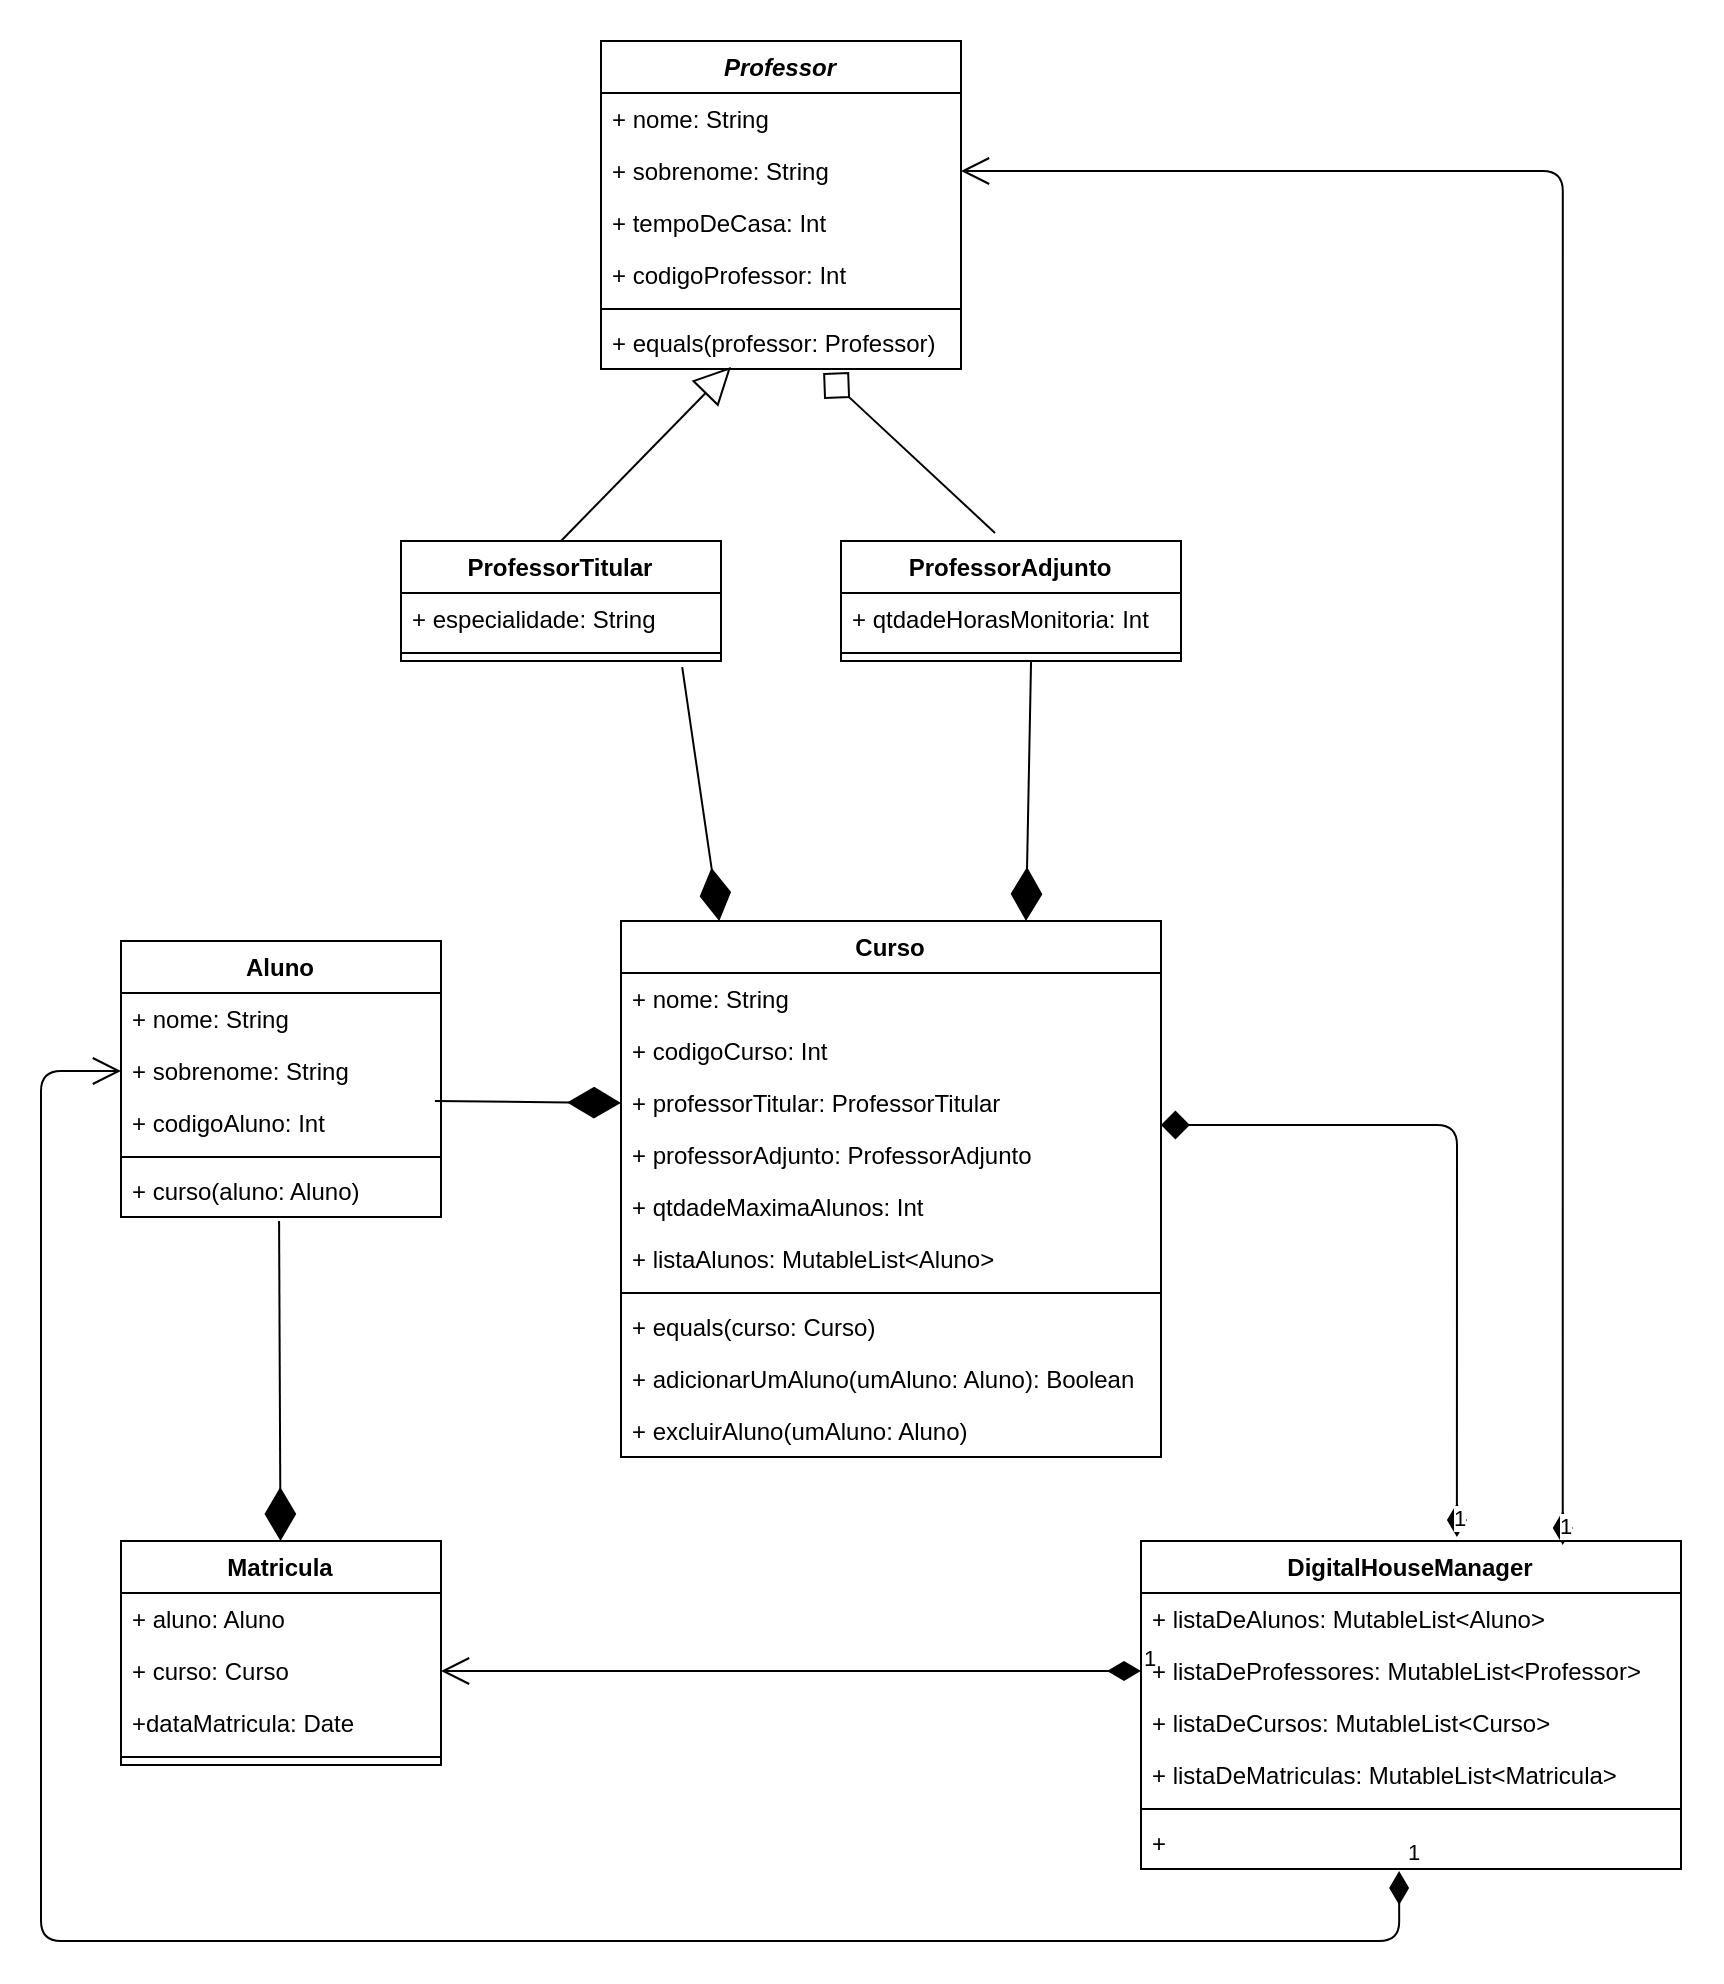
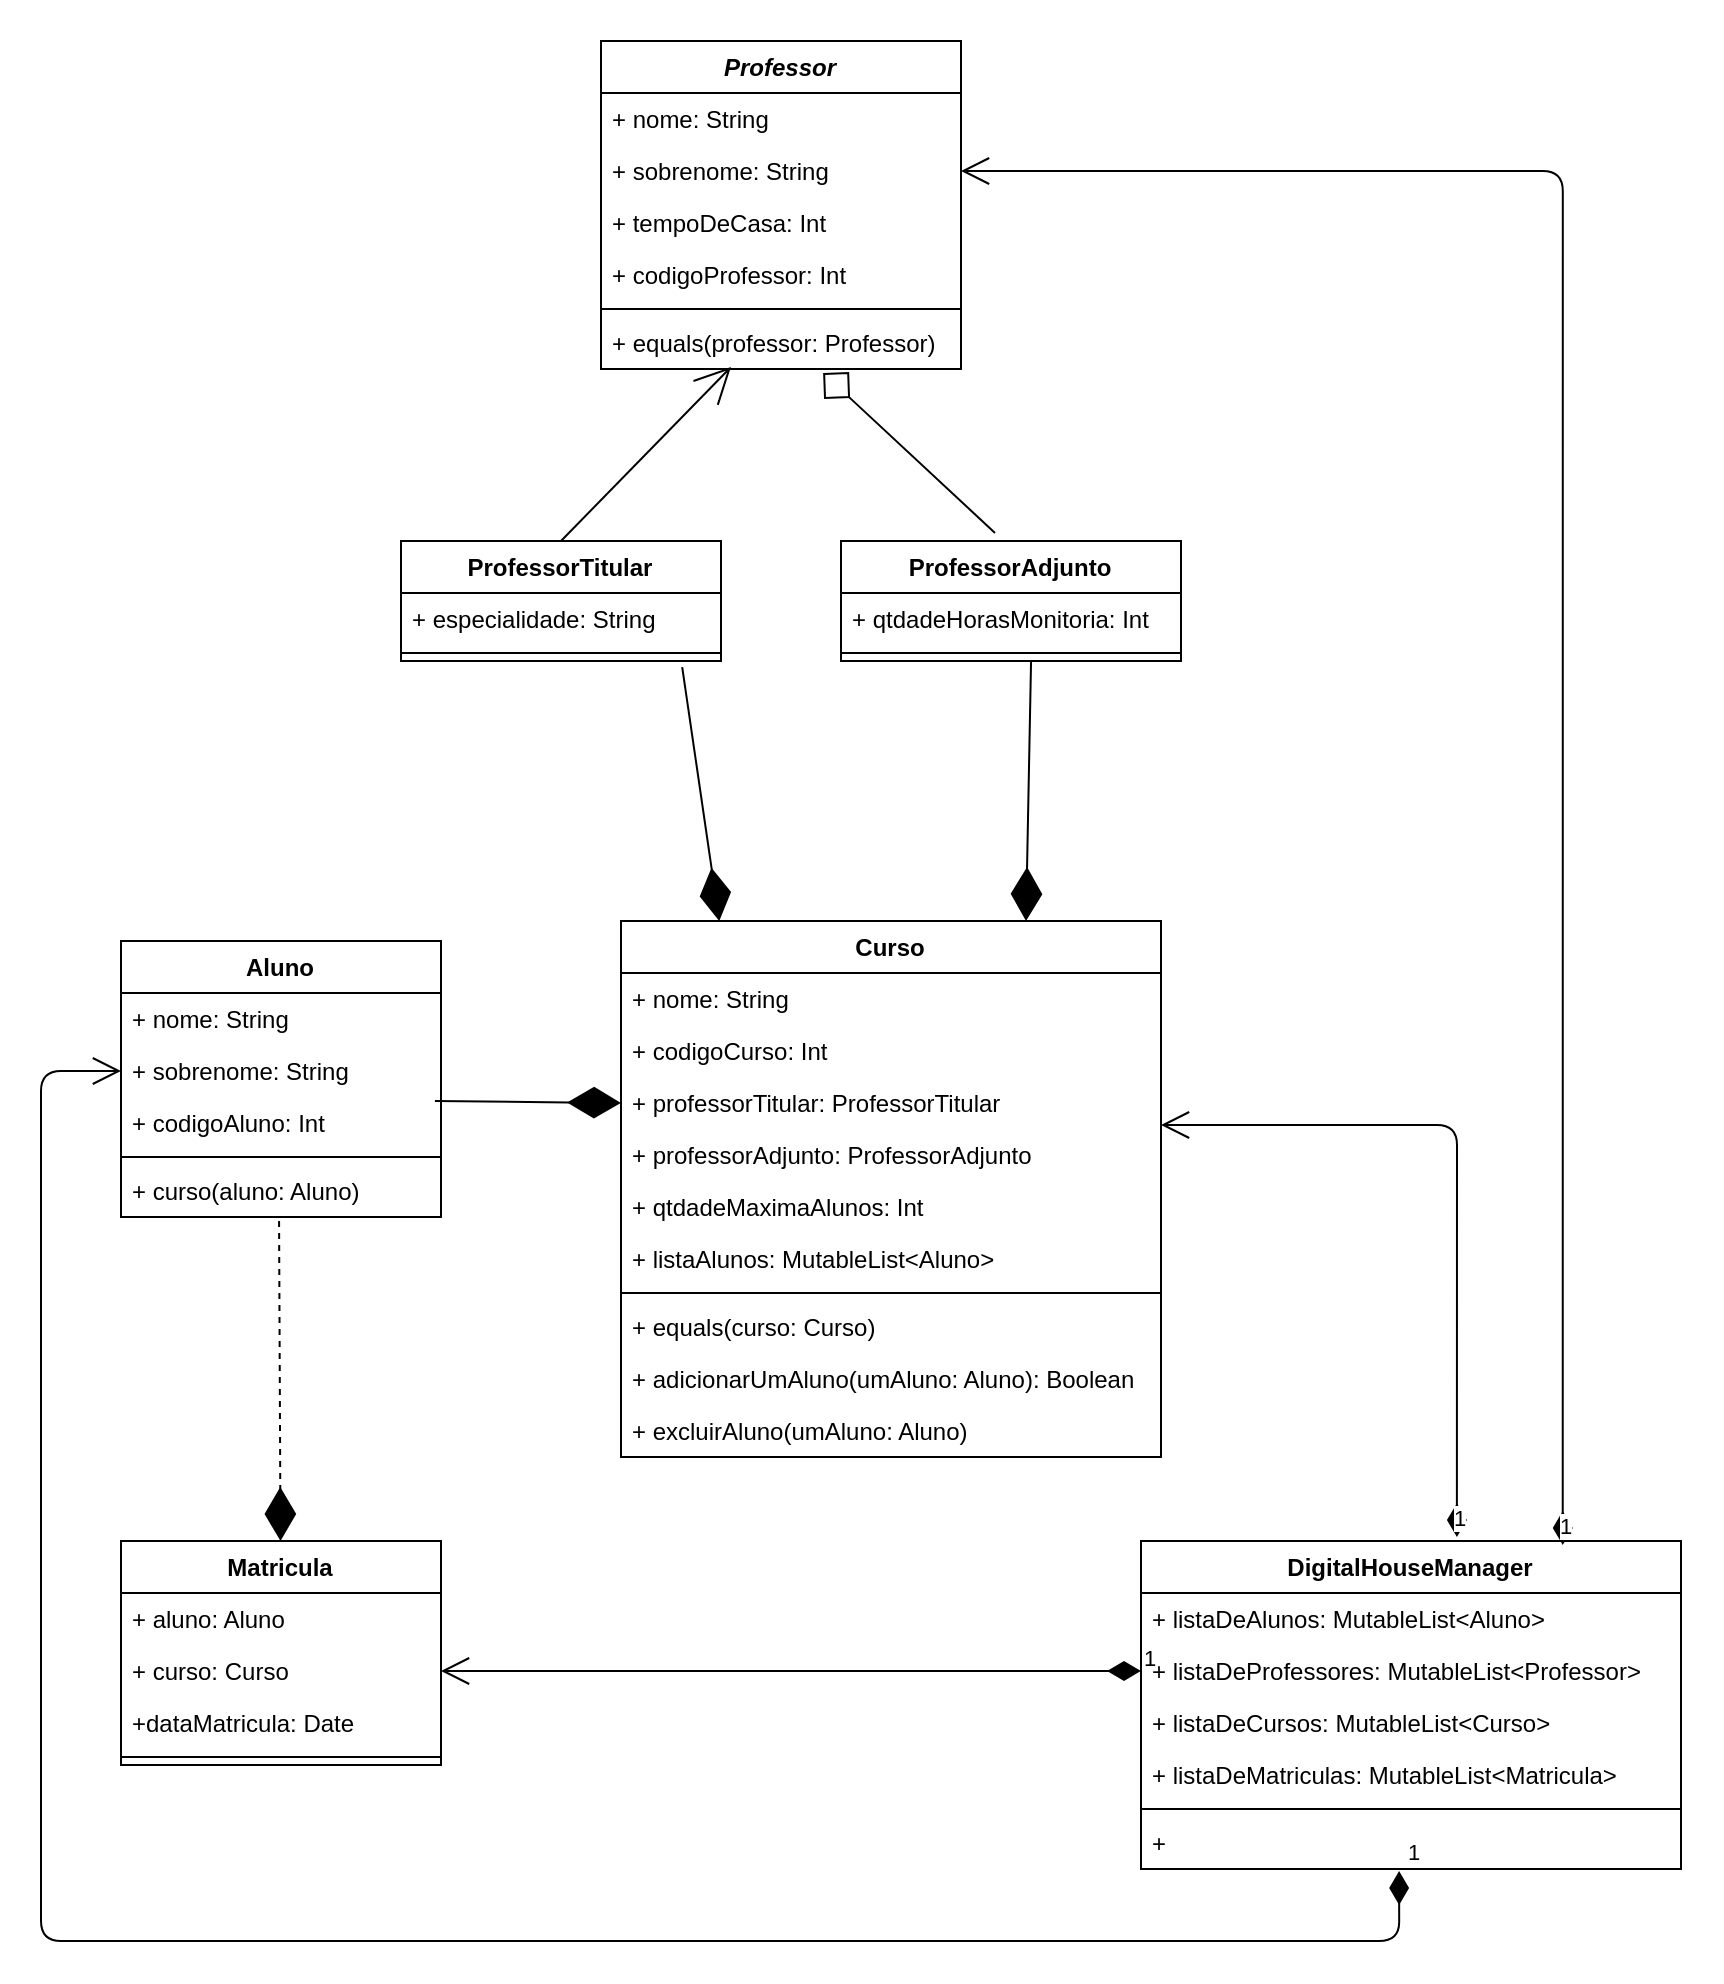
- <mxCell id="12" value="" style="endArrow=block;endSize=16;endFill=0;html=1;exitX=0.5;exitY=0;exitDx=0;exitDy=0;entryX=0.361;entryY=0.962;entryDx=0;entryDy=0;entryPerimeter=0;" parent="1" source="14" target="8" edge="1"><mxGeometry width="160" relative="1" as="geometry"><mxPoint x="260" y="210" as="sourcePoint" /><mxPoint x="460" y="100" as="targetPoint" /></mxGeometry></mxCell>
+ <mxCell id="12" value="" style="endArrow=open;endSize=16;endFill=0;html=1;exitX=0.5;exitY=0;exitDx=0;exitDy=0;entryX=0.361;entryY=0.962;entryDx=0;entryDy=0;entryPerimeter=0;" parent="1" source="14" target="8" edge="1"><mxGeometry width="160" relative="1" as="geometry"><mxPoint x="260" y="210" as="sourcePoint" /><mxPoint x="460" y="100" as="targetPoint" /></mxGeometry></mxCell>
- <mxCell id="32" value="1" style="endArrow=diamond;html=1;endSize=12;startArrow=diamondThin;startSize=14;startFill=1;edgeStyle=orthogonalEdgeStyle;align=left;verticalAlign=bottom;exitX=0.585;exitY=-0.012;exitDx=0;exitDy=0;exitPerimeter=0;entryX=1;entryY=-0.077;entryDx=0;entryDy=0;entryPerimeter=0;" edge="1" parent="1" source="34" target="47"><mxGeometry x="-1" y="3" relative="1" as="geometry"><mxPoint x="420" y="740" as="sourcePoint" /><mxPoint x="580" y="740" as="targetPoint" /></mxGeometry></mxCell>
+ <mxCell id="32" value="1" style="endArrow=open;html=1;endSize=12;startArrow=diamondThin;startSize=14;startFill=1;edgeStyle=orthogonalEdgeStyle;align=left;verticalAlign=bottom;exitX=0.585;exitY=-0.012;exitDx=0;exitDy=0;exitPerimeter=0;entryX=1;entryY=-0.077;entryDx=0;entryDy=0;entryPerimeter=0;" edge="1" parent="1" source="34" target="47"><mxGeometry x="-1" y="3" relative="1" as="geometry"><mxPoint x="420" y="740" as="sourcePoint" /><mxPoint x="580" y="740" as="targetPoint" /></mxGeometry></mxCell>
- <mxCell id="26" value="" style="endArrow=diamondThin;endFill=1;endSize=24;html=1;exitX=0.494;exitY=1.077;exitDx=0;exitDy=0;exitPerimeter=0;" edge="1" parent="1" source="22" target="27"><mxGeometry width="160" relative="1" as="geometry"><mxPoint x="174.04" y="639.998" as="sourcePoint" /><mxPoint x="70" y="740.994" as="targetPoint" /></mxGeometry></mxCell>
+ <mxCell id="26" value="" style="endArrow=diamondThin;endFill=1;endSize=24;html=1;exitX=0.494;exitY=1.077;exitDx=0;exitDy=0;exitPerimeter=0;dashed=1;" edge="1" parent="1" source="22" target="27"><mxGeometry width="160" relative="1" as="geometry"><mxPoint x="174.04" y="639.998" as="sourcePoint" /><mxPoint x="70" y="740.994" as="targetPoint" /></mxGeometry></mxCell>
